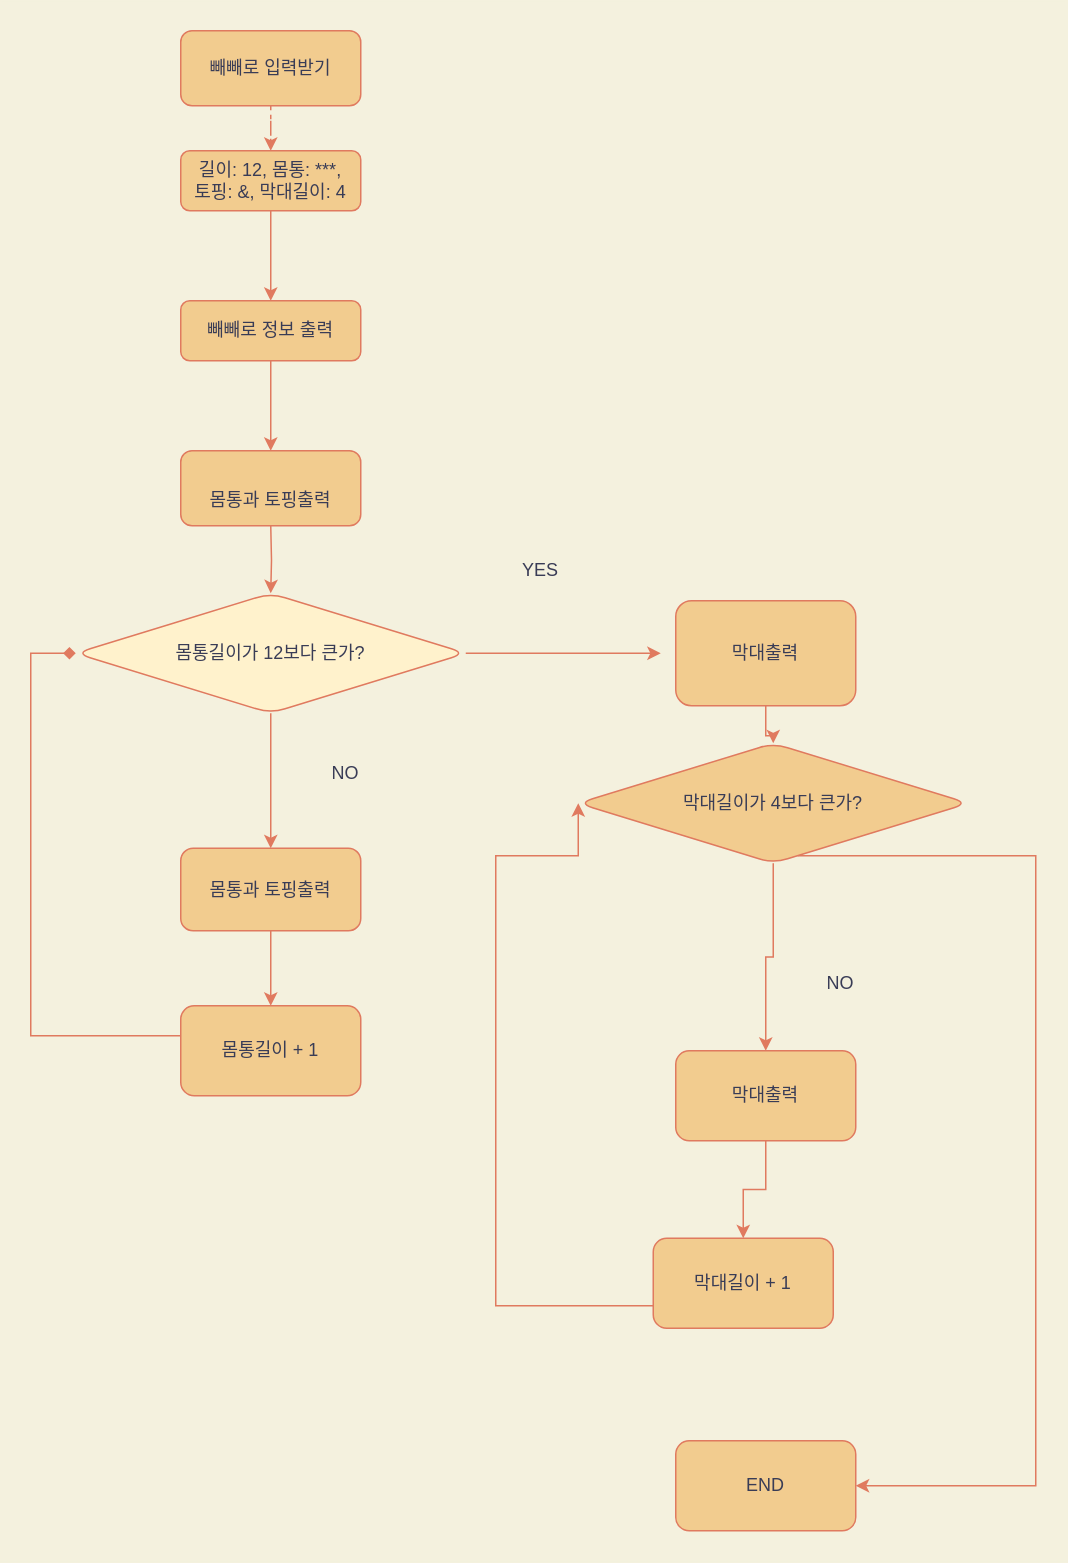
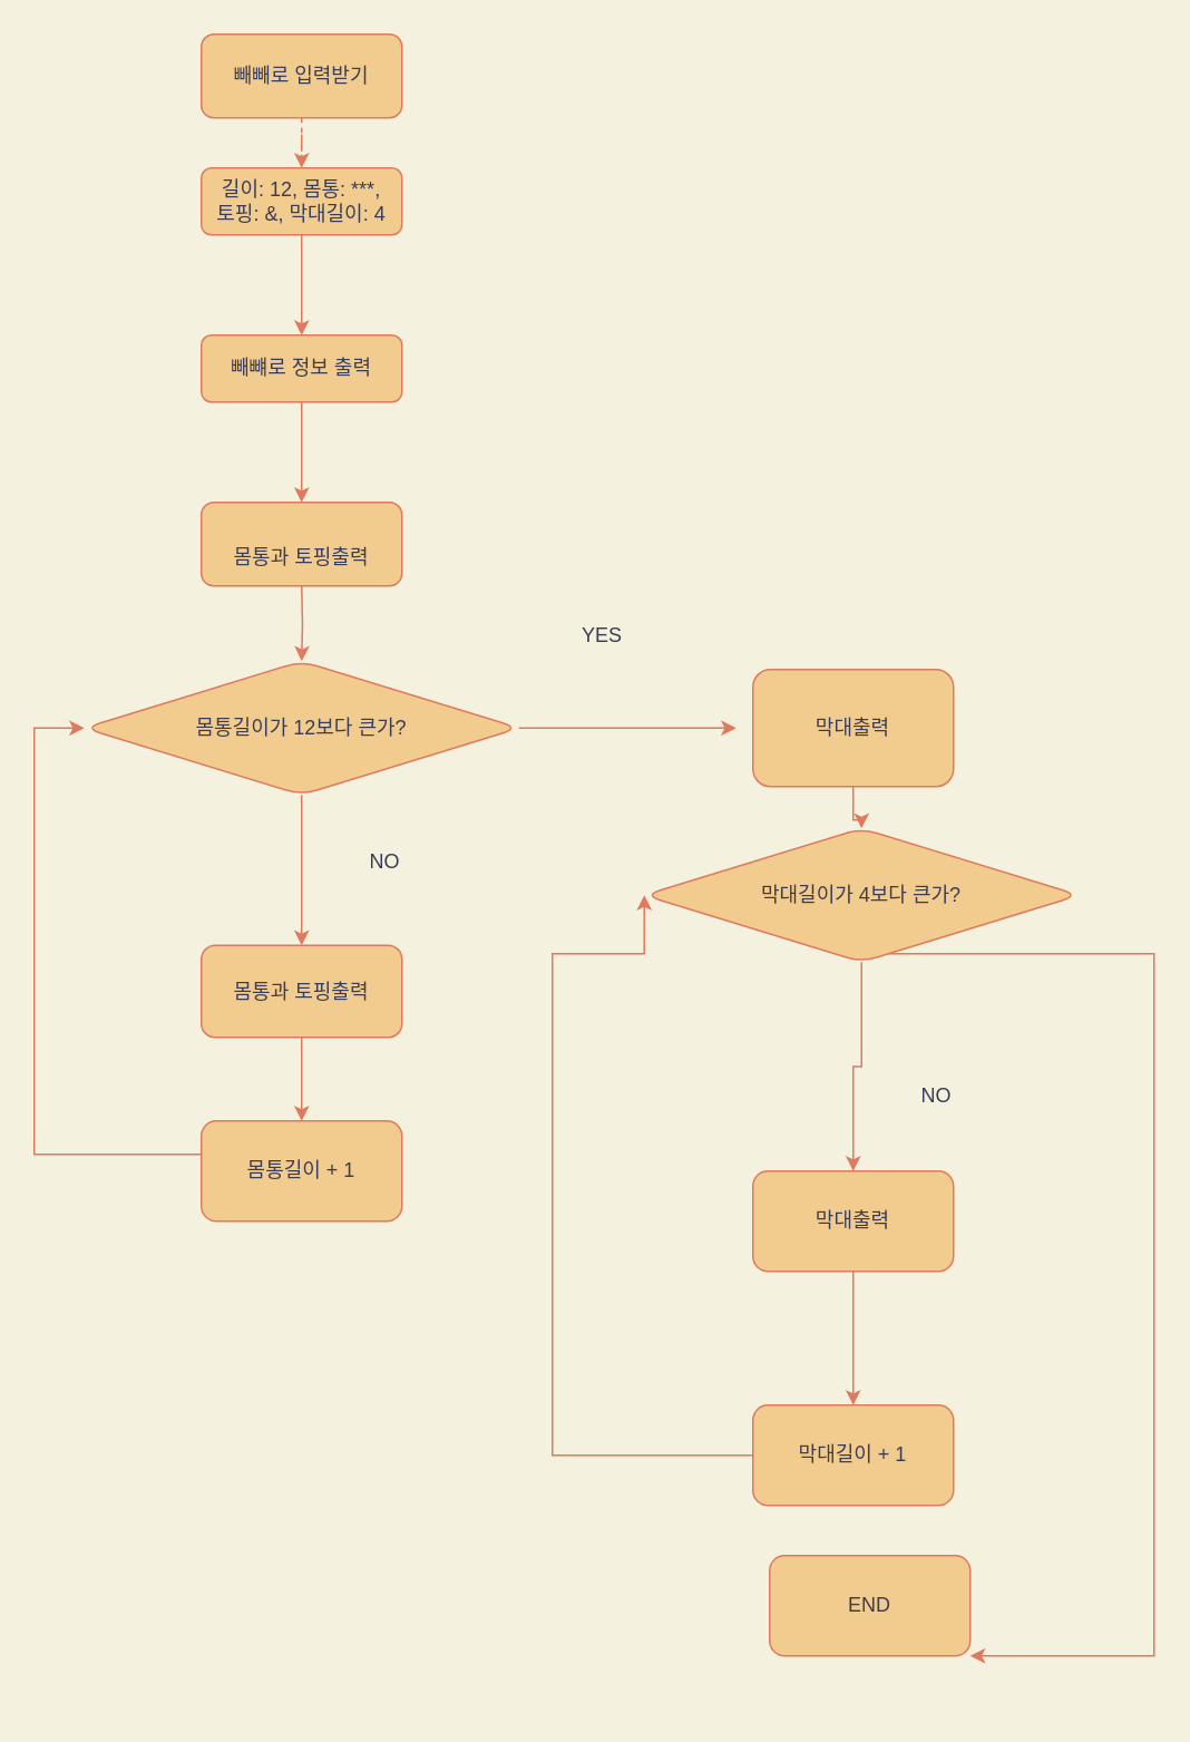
- <mxCell id="29" value="빼빼로 정보 출력" style="rounded=1;whiteSpace=wrap;html=1;fillColor=#F2CC8F;strokeColor=#E07A5F;fontColor=#393C56;" vertex="1" parent="1"><mxGeometry x="120" y="200" width="120" height="40" as="geometry" /></mxCell>
+ <mxCell id="29" value="빼뺴로 정보 출력" style="rounded=1;whiteSpace=wrap;html=1;fillColor=#F2CC8F;strokeColor=#E07A5F;fontColor=#393C56;" vertex="1" parent="1"><mxGeometry x="120" y="200" width="120" height="40" as="geometry" /></mxCell>
- <mxCell id="13" style="edgeStyle=orthogonalEdgeStyle;rounded=0;orthogonalLoop=1;jettySize=auto;html=1;labelBackgroundColor=#F4F1DE;strokeColor=#E07A5F;fontColor=#393C56;endArrow=diamond;" edge="1" parent="1" source="14" target="10"><mxGeometry relative="1" as="geometry"><Array as="points"><mxPoint x="20" y="690" /><mxPoint x="20" y="435" /></Array></mxGeometry></mxCell>
+ <mxCell id="13" style="edgeStyle=orthogonalEdgeStyle;rounded=0;orthogonalLoop=1;jettySize=auto;html=1;labelBackgroundColor=#F4F1DE;strokeColor=#E07A5F;fontColor=#393C56;" edge="1" parent="1" source="14" target="10"><mxGeometry relative="1" as="geometry"><Array as="points"><mxPoint x="20" y="690" /><mxPoint x="20" y="435" /></Array></mxGeometry></mxCell>
- <mxCell id="10" value="몸통길이가 12보다 큰가?" style="rhombus;whiteSpace=wrap;html=1;rounded=1;fillColor=#fff2cc;strokeColor=#E07A5F;fontColor=#393C56;" vertex="1" parent="1"><mxGeometry x="50" y="395" width="260" height="80" as="geometry" /></mxCell>
+ <mxCell id="10" value="몸통길이가 12보다 큰가?" style="rhombus;whiteSpace=wrap;html=1;rounded=1;fillColor=#F2CC8F;strokeColor=#E07A5F;fontColor=#393C56;" vertex="1" parent="1"><mxGeometry x="50" y="395" width="260" height="80" as="geometry" /></mxCell>
- <mxCell id="25" value="막대길이 + 1" style="whiteSpace=wrap;html=1;rounded=1;fillColor=#F2CC8F;strokeColor=#E07A5F;fontColor=#393C56;" vertex="1" parent="1"><mxGeometry x="435" y="825" width="120" height="60" as="geometry" /></mxCell>
+ <mxCell id="25" value="막대길이 + 1" style="whiteSpace=wrap;html=1;rounded=1;fillColor=#F2CC8F;strokeColor=#E07A5F;fontColor=#393C56;" vertex="1" parent="1"><mxGeometry x="450" y="840" width="120" height="60" as="geometry" /></mxCell>
- <mxCell id="27" value="END" style="whiteSpace=wrap;html=1;rounded=1;fillColor=#F2CC8F;strokeColor=#E07A5F;fontColor=#393C56;" vertex="1" parent="1"><mxGeometry x="450" y="960" width="120" height="60" as="geometry" /></mxCell>
+ <mxCell id="27" value="END" style="whiteSpace=wrap;html=1;rounded=1;fillColor=#F2CC8F;strokeColor=#E07A5F;fontColor=#393C56;" vertex="1" parent="1"><mxGeometry x="460" y="930" width="120" height="60" as="geometry" /></mxCell>
